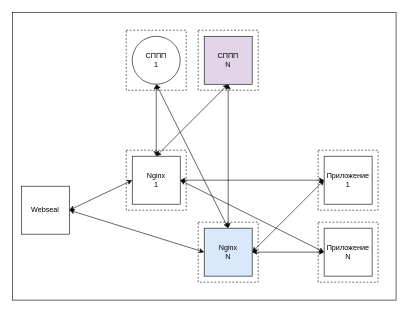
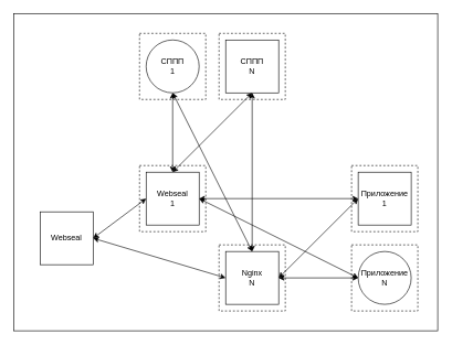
- <mxCell id="8" value="СППП&lt;br&gt;N" style="rounded=0;whiteSpace=wrap;html=1;fillColor=#e1d5e7;" parent="1" vertex="1"><mxGeometry x="340" y="60" width="80" height="80" as="geometry" /></mxCell>
+ <mxCell id="8" value="СППП&lt;br&gt;N" style="rounded=0;whiteSpace=wrap;html=1;" parent="1" vertex="1"><mxGeometry x="340" y="60" width="80" height="80" as="geometry" /></mxCell>
- <mxCell id="7" value="Nginx&lt;br&gt;1" style="rounded=0;whiteSpace=wrap;html=1;" parent="1" vertex="1"><mxGeometry x="220" y="260" width="80" height="80" as="geometry" /></mxCell>
+ <mxCell id="7" value="Webseal&lt;br&gt;1" style="rounded=0;whiteSpace=wrap;html=1;" parent="1" vertex="1"><mxGeometry x="220" y="260" width="80" height="80" as="geometry" /></mxCell>
- <mxCell id="5" value="Webseal" style="rounded=0;whiteSpace=wrap;html=1;" parent="1" vertex="1"><mxGeometry x="35" y="310" width="80" height="80" as="geometry" /></mxCell>
+ <mxCell id="5" value="Webseal" style="rounded=0;whiteSpace=wrap;html=1;" parent="1" vertex="1"><mxGeometry x="60" y="320" width="80" height="80" as="geometry" /></mxCell>
- <mxCell id="9" value="Nginx&lt;br&gt;N" style="rounded=0;whiteSpace=wrap;html=1;fillColor=#dae8fc;" parent="1" vertex="1"><mxGeometry x="340" y="380" width="80" height="80" as="geometry" /></mxCell>
+ <mxCell id="9" value="Nginx&lt;br&gt;N" style="rounded=0;whiteSpace=wrap;html=1;" parent="1" vertex="1"><mxGeometry x="340" y="380" width="80" height="80" as="geometry" /></mxCell>
- <mxCell id="12" value="Приложение N" style="rounded=0;whiteSpace=wrap;html=1;" parent="1" vertex="1"><mxGeometry x="540" y="380" width="80" height="80" as="geometry" /></mxCell>
+ <mxCell id="12" value="Приложение N" style="ellipse;whiteSpace=wrap;html=1;" parent="1" vertex="1"><mxGeometry x="540" y="380" width="80" height="80" as="geometry" /></mxCell>
